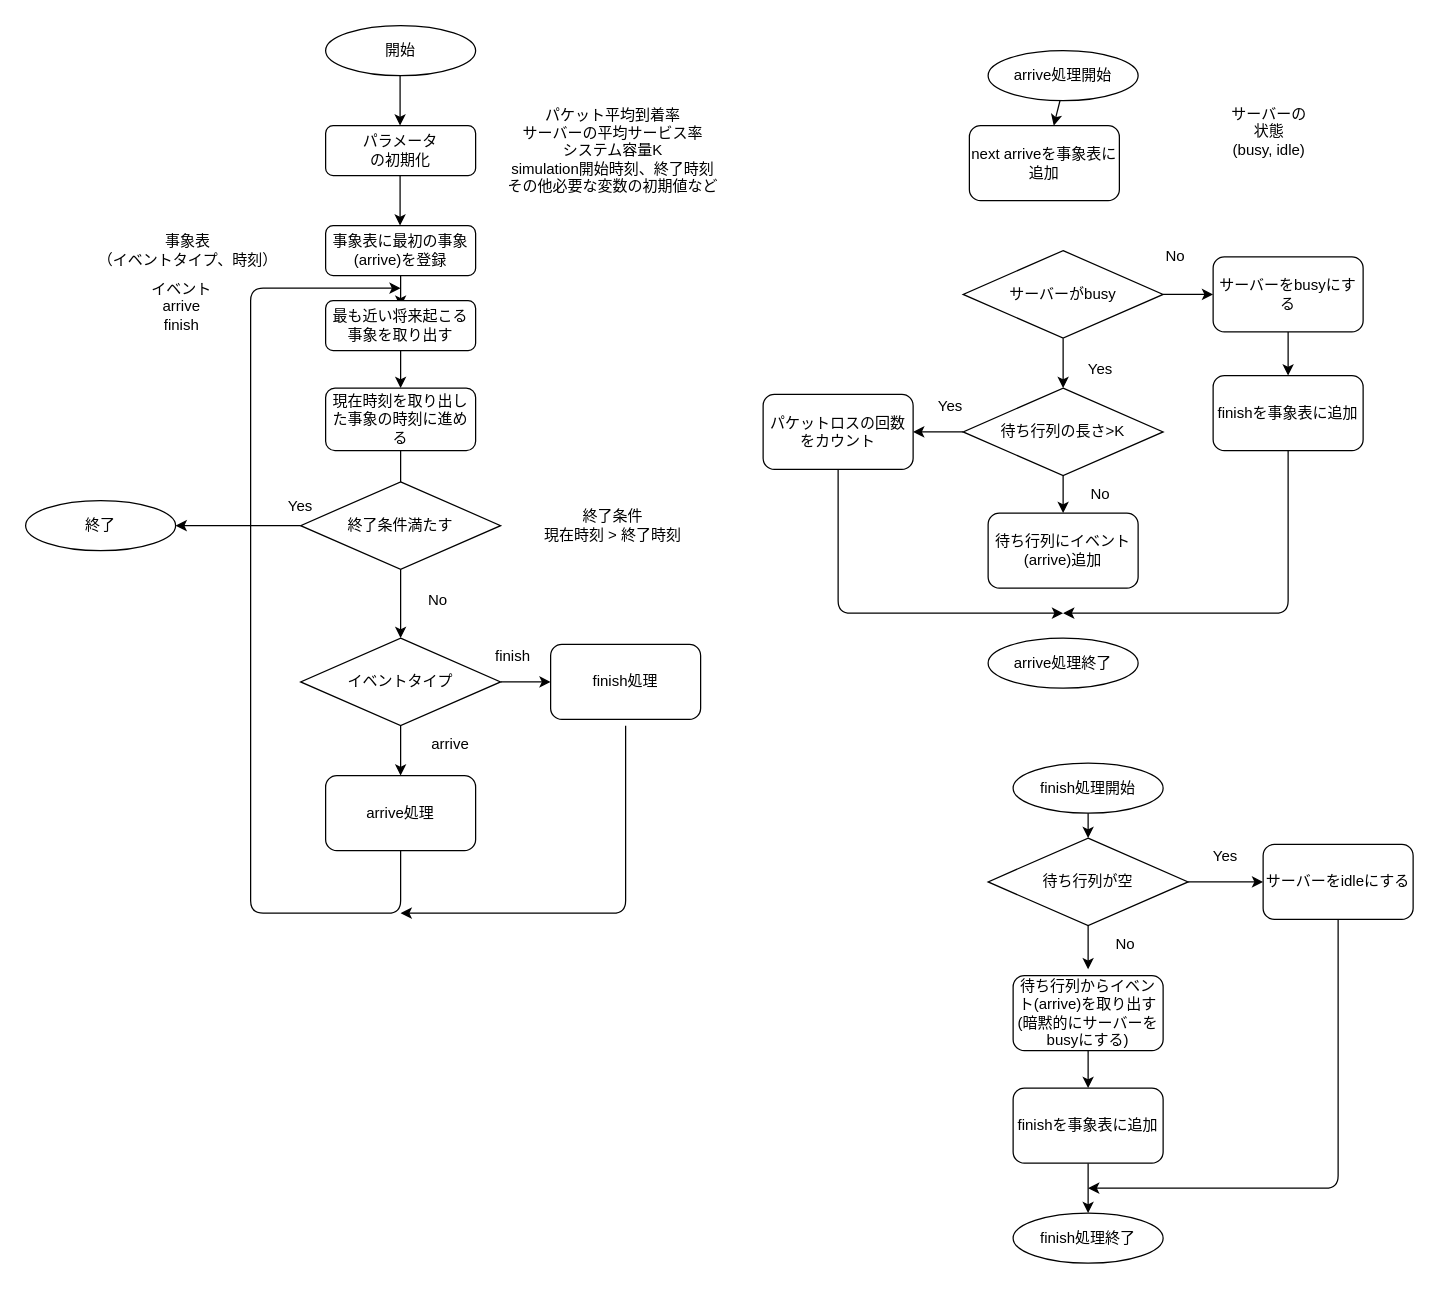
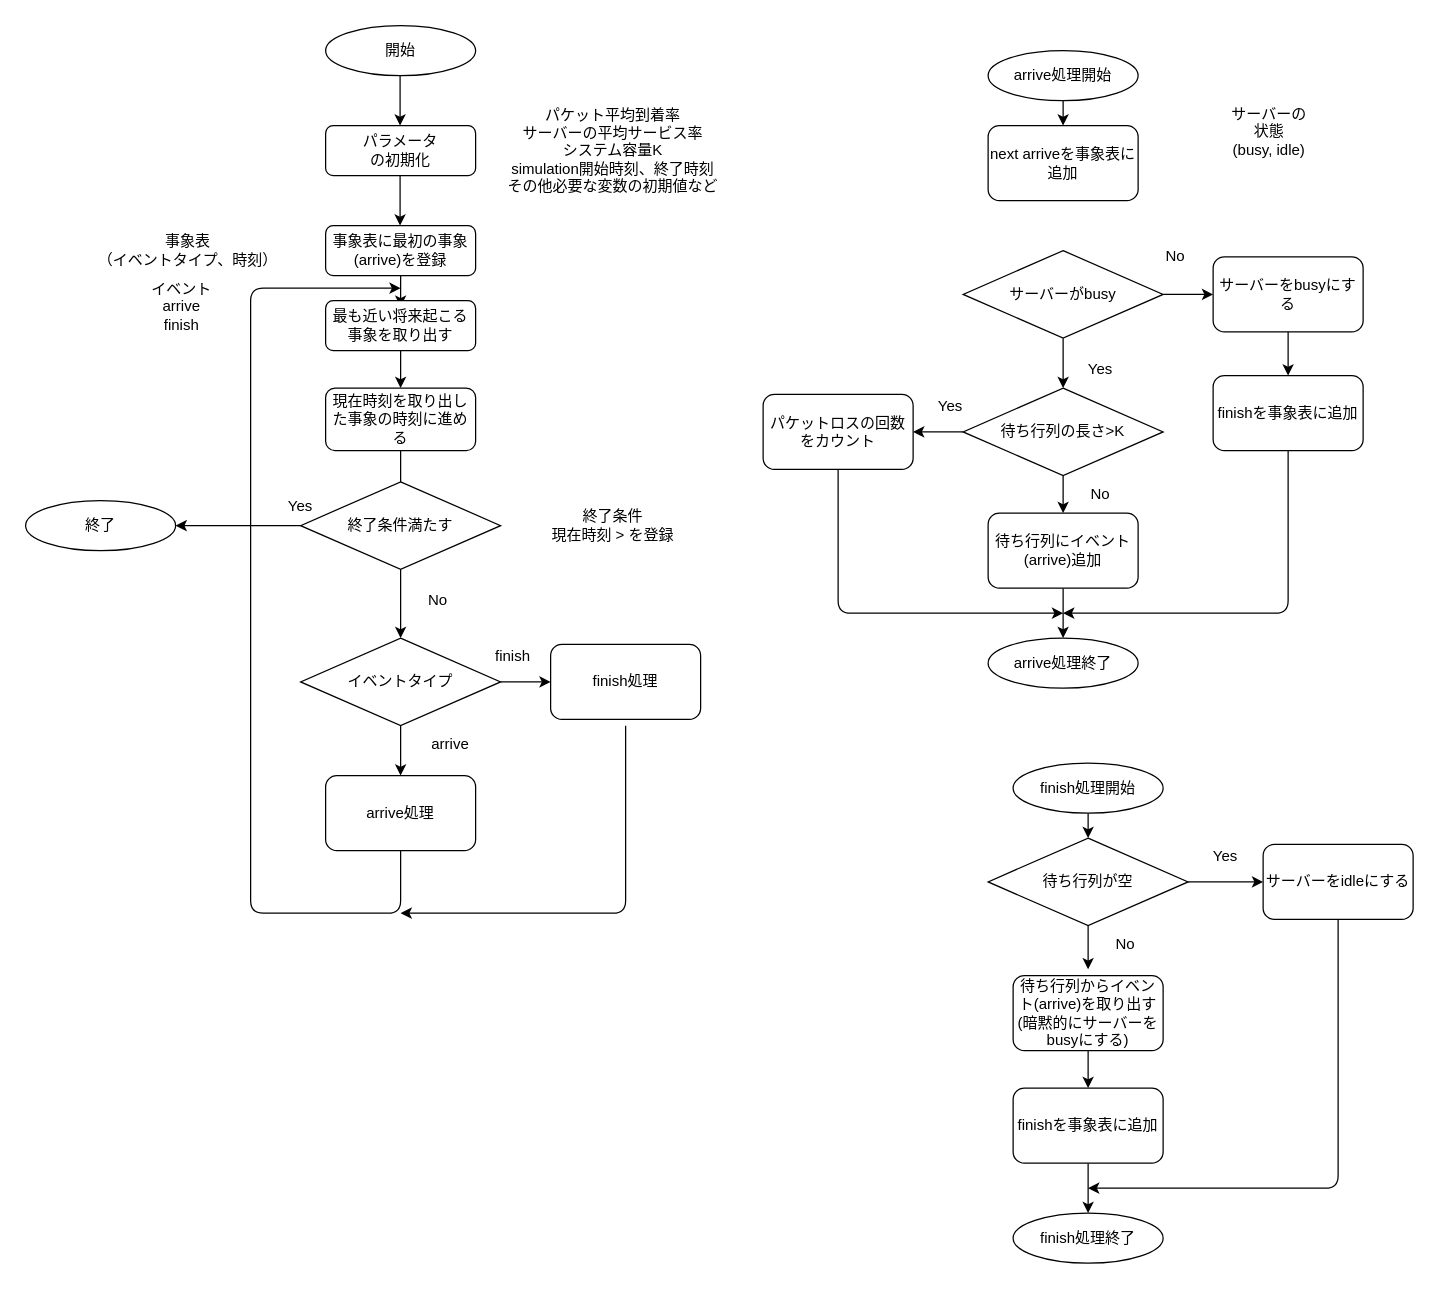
- <mxCell id="26" value="next arriveを事象表に追加" style="rounded=1;whiteSpace=wrap;html=1;strokeColor=default;" parent="1" vertex="1"><mxGeometry x="775" y="100" width="120" height="60" as="geometry" /></mxCell>
+ <mxCell id="26" value="next arriveを事象表に追加" style="rounded=1;whiteSpace=wrap;html=1;strokeColor=default;" parent="1" vertex="1"><mxGeometry x="790" y="100" width="120" height="60" as="geometry" /></mxCell>
- <mxCell id="61" value="終了条件&lt;br&gt;現在時刻 &amp;gt; 終了時刻" style="text;html=1;align=center;verticalAlign=middle;whiteSpace=wrap;rounded=0;strokeColor=none;" parent="1" vertex="1"><mxGeometry x="420" y="400" width="140" height="40" as="geometry" /></mxCell>
+ <mxCell id="61" value="終了条件&lt;br&gt;現在時刻 &amp;gt; を登録" style="text;html=1;align=center;verticalAlign=middle;whiteSpace=wrap;rounded=0;strokeColor=none;" parent="1" vertex="1"><mxGeometry x="420" y="400" width="140" height="40" as="geometry" /></mxCell>
+ <mxCell id="34" value="" style="edgeStyle=none;html=1;strokeColor=default;" parent="1" source="35" target="44" edge="1"><mxGeometry relative="1" as="geometry" /></mxCell>
